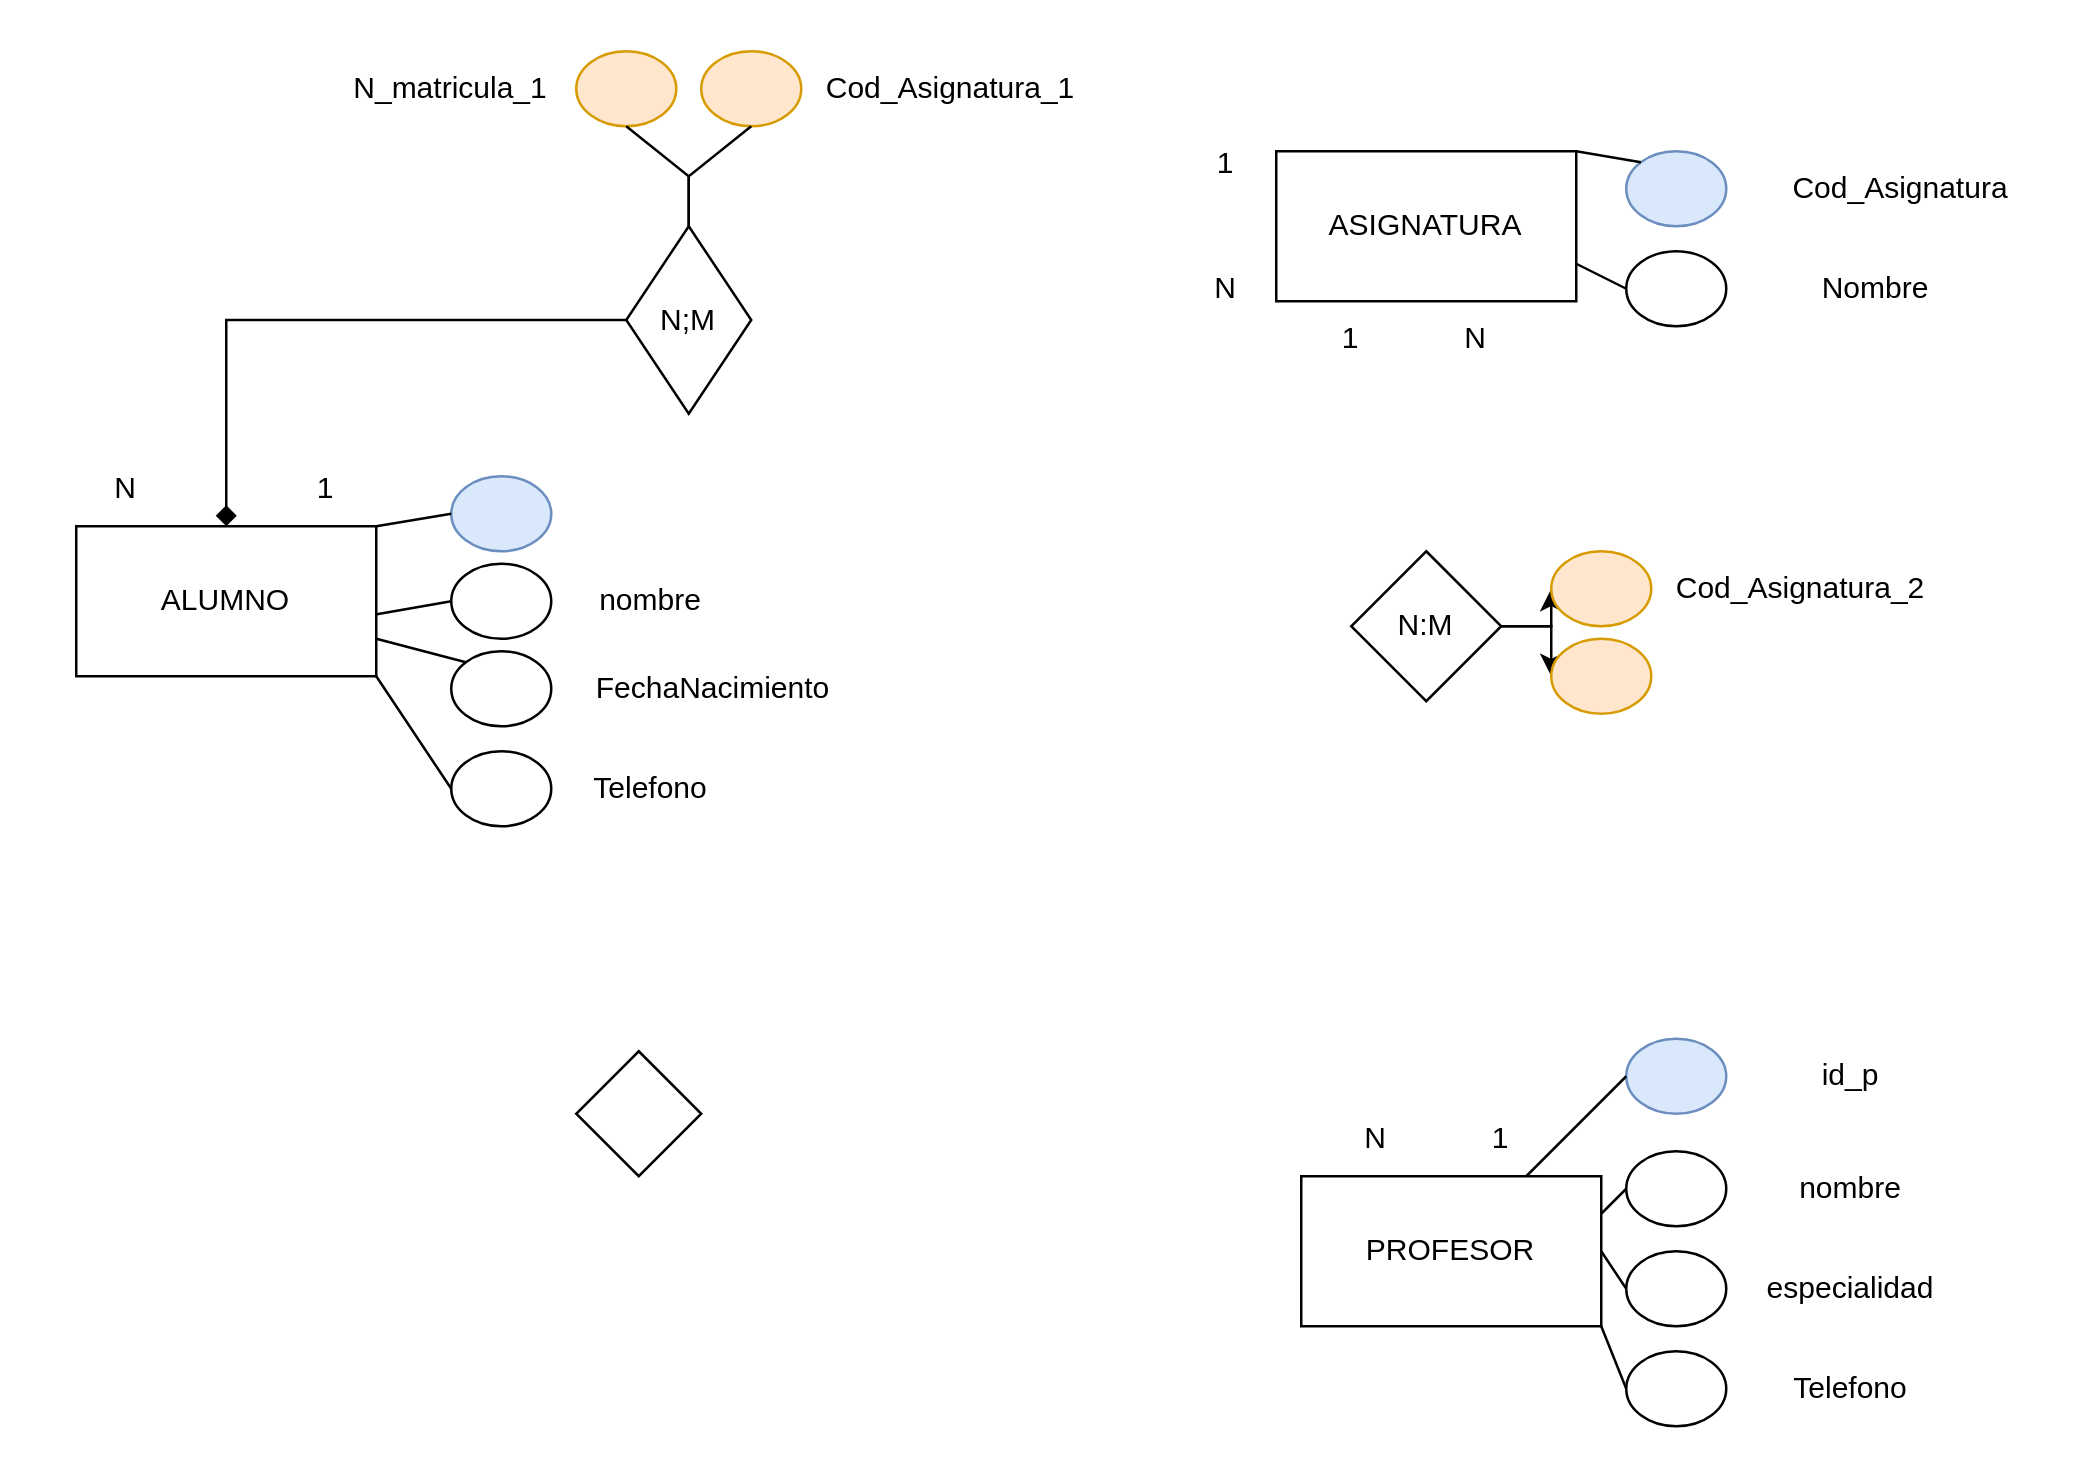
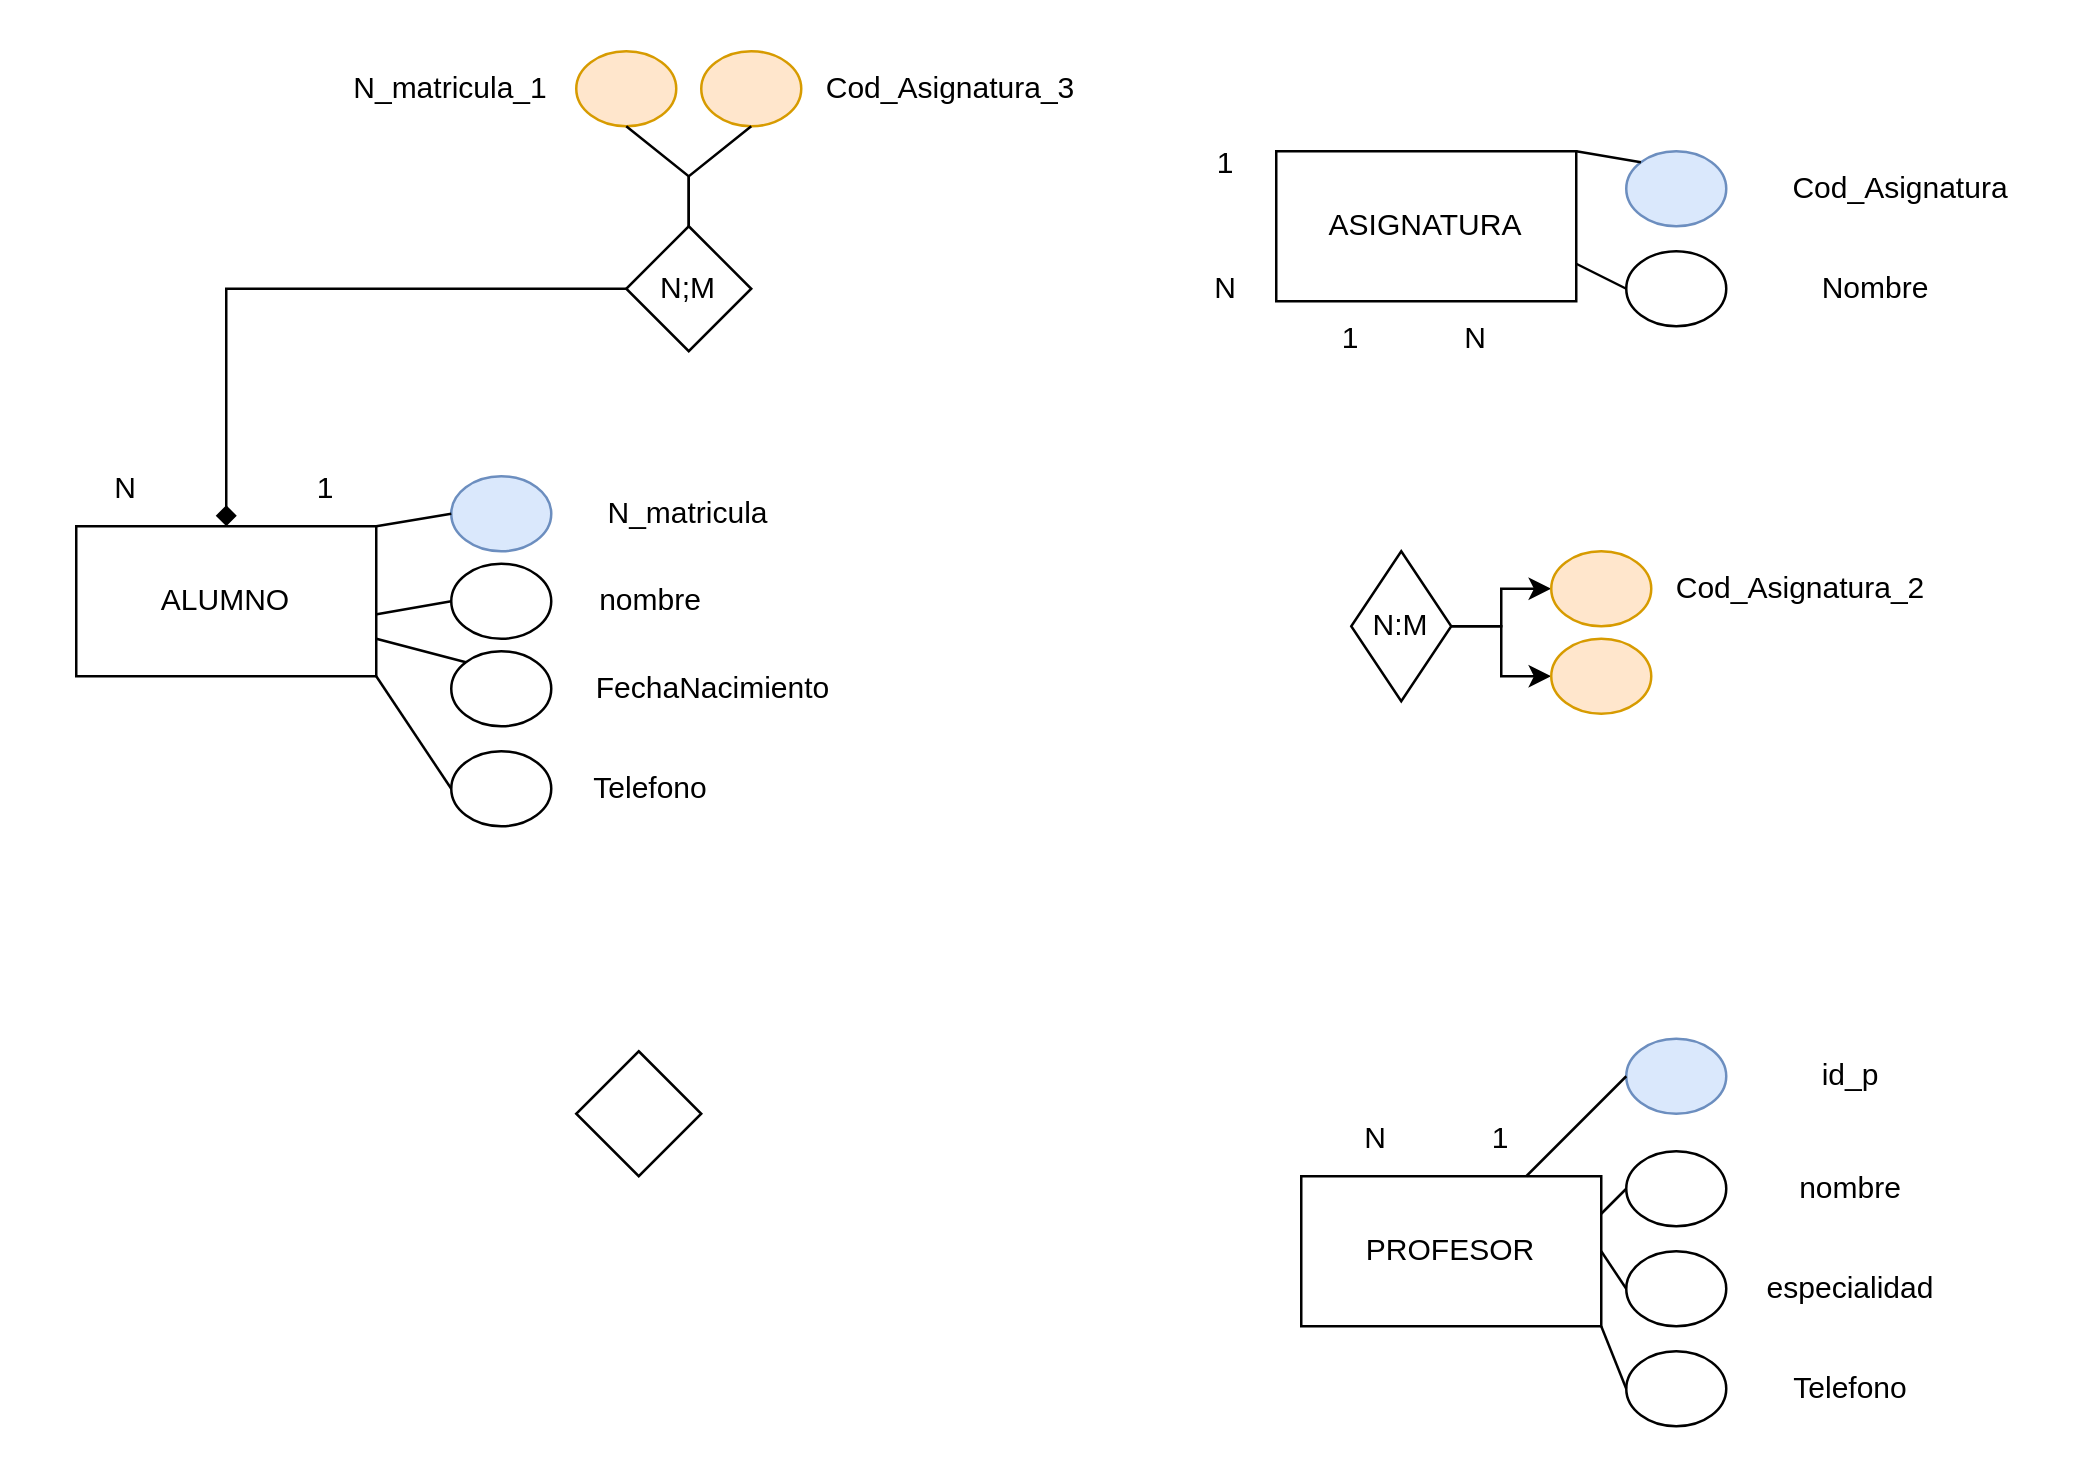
- <mxCell id="47" value="&lt;font style=&quot;vertical-align: inherit;&quot;&gt;&lt;font style=&quot;vertical-align: inherit;&quot;&gt;Cod_Asignatura_1&lt;/font&gt;&lt;/font&gt;" style="text;html=1;strokeColor=none;fillColor=none;align=center;verticalAlign=middle;whiteSpace=wrap;rounded=0;" vertex="1" parent="1"><mxGeometry x="330" width="100" height="30" as="geometry" y="20" /></mxCell>
+ <mxCell id="47" value="&lt;font style=&quot;vertical-align: inherit;&quot;&gt;&lt;font style=&quot;vertical-align: inherit;&quot;&gt;Cod_Asignatura_3&lt;/font&gt;&lt;/font&gt;" style="text;html=1;strokeColor=none;fillColor=none;align=center;verticalAlign=middle;whiteSpace=wrap;rounded=0;" vertex="1" parent="1"><mxGeometry x="330" width="100" height="30" as="geometry" y="20" /></mxCell>
- <mxCell id="41" value="N;M" style="rhombus;whiteSpace=wrap;html=1;" parent="1" vertex="1"><mxGeometry x="250" y="90" width="50" height="75" as="geometry" /></mxCell>
+ <mxCell id="41" value="N;M" style="rhombus;whiteSpace=wrap;html=1;" parent="1" vertex="1"><mxGeometry x="250" y="90" width="50" height="50" as="geometry" /></mxCell>
+ <mxCell id="46" value="&lt;font style=&quot;vertical-align: inherit;&quot;&gt;&lt;font style=&quot;vertical-align: inherit;&quot;&gt;N_matricula&lt;/font&gt;&lt;/font&gt;" style="text;html=1;strokeColor=none;fillColor=none;align=center;verticalAlign=middle;whiteSpace=wrap;rounded=0;" vertex="1" parent="1"><mxGeometry x="245" y="190" width="60" height="30" as="geometry" /></mxCell>
- <mxCell id="50" value="N:M" style="rhombus;whiteSpace=wrap;html=1;" vertex="1" parent="1"><mxGeometry x="540" y="220" width="60" height="60" as="geometry" /></mxCell>
+ <mxCell id="50" value="N:M" style="rhombus;whiteSpace=wrap;html=1;" vertex="1" parent="1"><mxGeometry x="540" y="220" width="40" height="60" as="geometry" /></mxCell>
